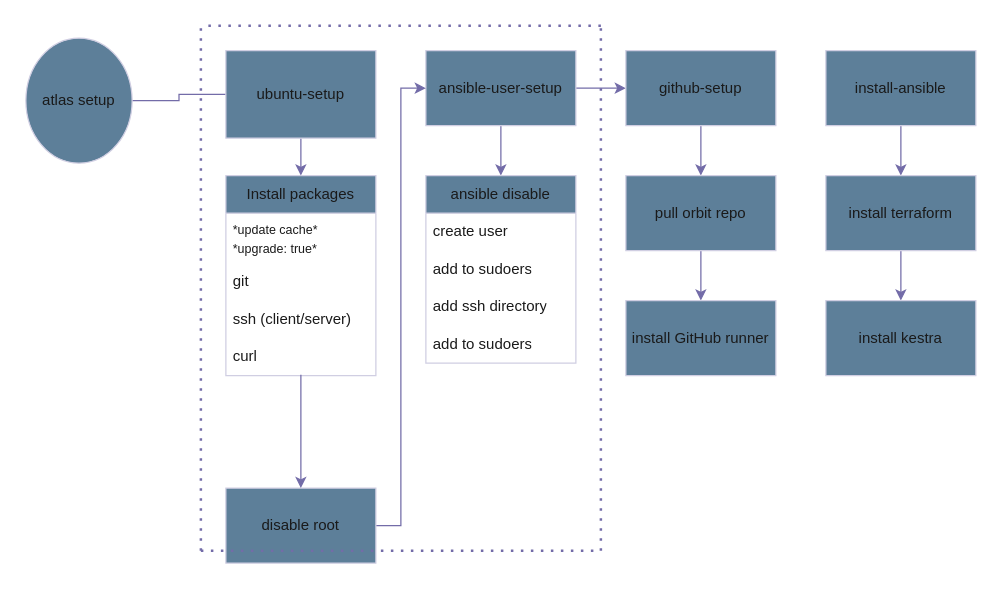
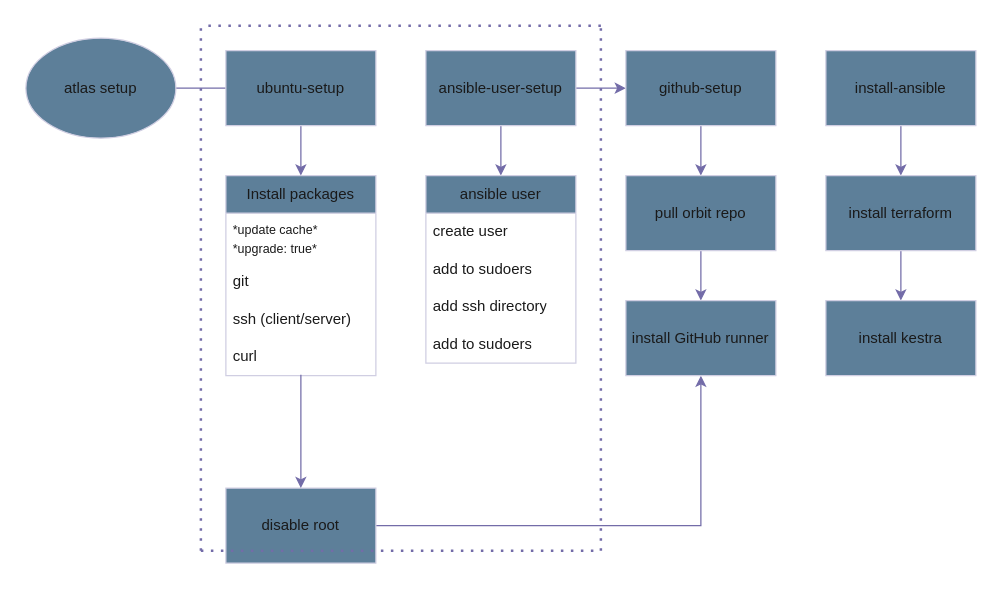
- <mxCell id="10" value="ubuntu-setup" style="rounded=0;whiteSpace=wrap;html=1;strokeColor=#D0CEE2;fontColor=#1A1A1A;fillColor=#5D7F99;" vertex="1" parent="1"><mxGeometry x="180" y="40" width="120" height="70" as="geometry" /></mxCell>
+ <mxCell id="10" value="ubuntu-setup" style="rounded=0;whiteSpace=wrap;html=1;strokeColor=#D0CEE2;fontColor=#1A1A1A;fillColor=#5D7F99;" vertex="1" parent="1"><mxGeometry x="180" y="40" width="120" height="60" as="geometry" /></mxCell>
- <mxCell id="8" value="atlas setup" style="ellipse;whiteSpace=wrap;html=1;strokeColor=#D0CEE2;fontColor=#1A1A1A;fillColor=#5D7F99;" vertex="1" parent="1"><mxGeometry x="20" y="30" width="85" height="100" as="geometry" /></mxCell>
+ <mxCell id="8" value="atlas setup" style="ellipse;whiteSpace=wrap;html=1;strokeColor=#D0CEE2;fontColor=#1A1A1A;fillColor=#5D7F99;" vertex="1" parent="1"><mxGeometry x="20" y="30" width="120" height="80" as="geometry" /></mxCell>
- <mxCell id="17" value="ansible disable" style="swimlane;fontStyle=0;childLayout=stackLayout;horizontal=1;startSize=30;horizontalStack=0;resizeParent=1;resizeParentMax=0;resizeLast=0;collapsible=1;marginBottom=0;whiteSpace=wrap;html=1;strokeColor=#D0CEE2;fontColor=#1A1A1A;fillColor=#5D7F99;" vertex="1" parent="1"><mxGeometry x="340" y="140" width="120" height="150" as="geometry" /></mxCell>
+ <mxCell id="17" value="ansible user" style="swimlane;fontStyle=0;childLayout=stackLayout;horizontal=1;startSize=30;horizontalStack=0;resizeParent=1;resizeParentMax=0;resizeLast=0;collapsible=1;marginBottom=0;whiteSpace=wrap;html=1;strokeColor=#D0CEE2;fontColor=#1A1A1A;fillColor=#5D7F99;" vertex="1" parent="1"><mxGeometry x="340" y="140" width="120" height="150" as="geometry" /></mxCell>
- <mxCell id="14" style="edgeStyle=orthogonalEdgeStyle;rounded=0;orthogonalLoop=1;jettySize=auto;html=1;exitX=1;exitY=0.5;exitDx=0;exitDy=0;entryX=0;entryY=0.5;entryDx=0;entryDy=0;strokeColor=#736CA8;fontColor=#1A1A1A;" edge="1" parent="1" source="15" target="13"><mxGeometry relative="1" as="geometry" /></mxCell>
+ <mxCell id="14" style="edgeStyle=orthogonalEdgeStyle;rounded=0;orthogonalLoop=1;jettySize=auto;html=1;exitX=1;exitY=0.5;exitDx=0;exitDy=0;strokeColor=#736CA8;fontColor=#1A1A1A;" edge="1" parent="1" source="15" target="30"><mxGeometry relative="1" as="geometry" /></mxCell>
